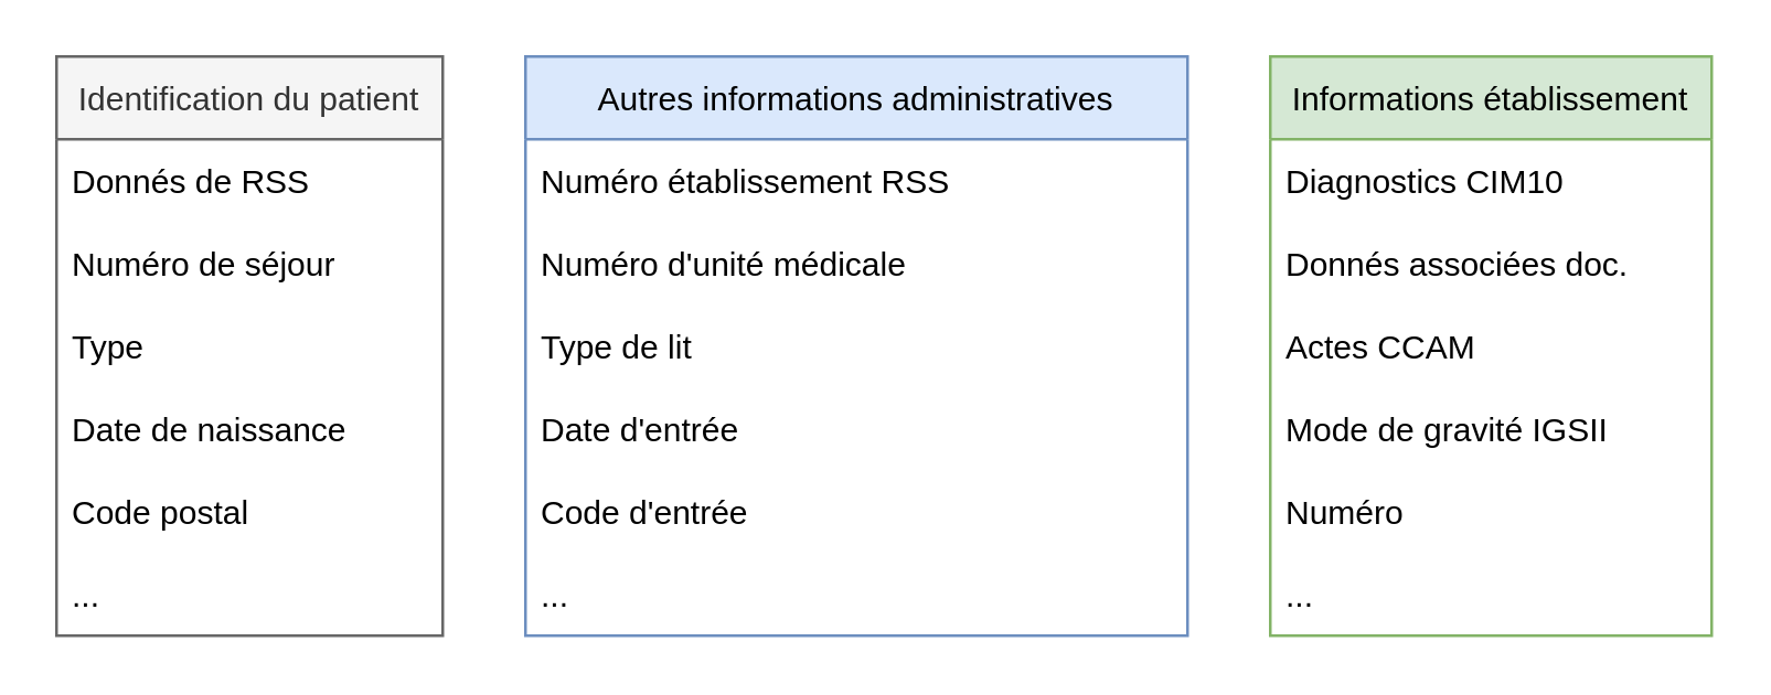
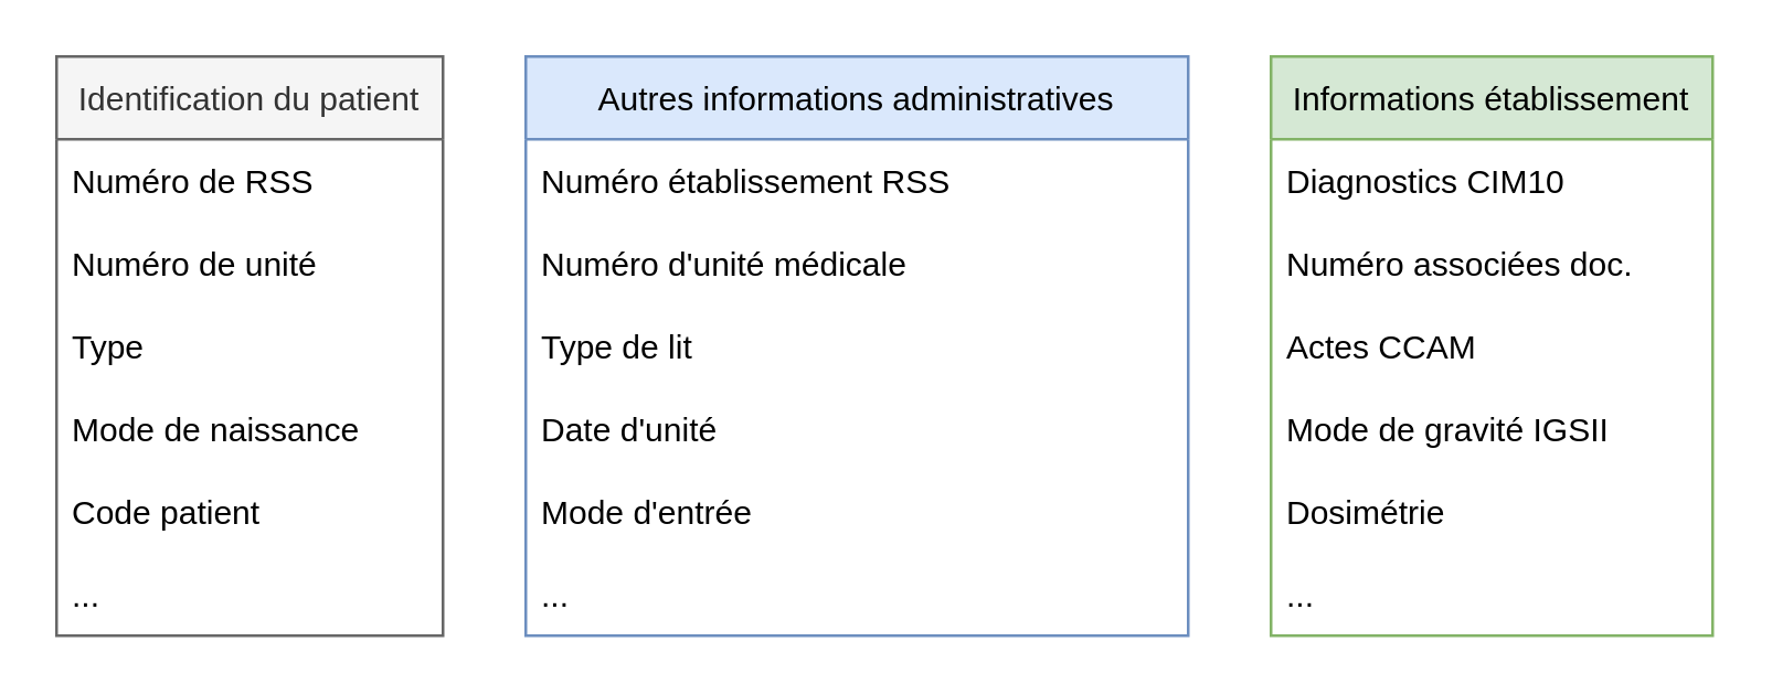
- <mxCell id="3" value="Donnés de RSS" style="text;strokeColor=none;fillColor=none;align=left;verticalAlign=middle;spacingLeft=4;spacingRight=4;overflow=hidden;points=[[0,0.5],[1,0.5]];portConstraint=eastwest;rotatable=0;" parent="2" vertex="1"><mxGeometry y="30" width="140" height="30" as="geometry" /></mxCell>
+ <mxCell id="3" value="Numéro de RSS" style="text;strokeColor=none;fillColor=none;align=left;verticalAlign=middle;spacingLeft=4;spacingRight=4;overflow=hidden;points=[[0,0.5],[1,0.5]];portConstraint=eastwest;rotatable=0;" parent="2" vertex="1"><mxGeometry y="30" width="140" height="30" as="geometry" /></mxCell>
- <mxCell id="4" value="Numéro de séjour" style="text;strokeColor=none;fillColor=none;align=left;verticalAlign=middle;spacingLeft=4;spacingRight=4;overflow=hidden;points=[[0,0.5],[1,0.5]];portConstraint=eastwest;rotatable=0;" parent="2" vertex="1"><mxGeometry y="60" width="140" height="30" as="geometry" /></mxCell>
+ <mxCell id="4" value="Numéro de unité" style="text;strokeColor=none;fillColor=none;align=left;verticalAlign=middle;spacingLeft=4;spacingRight=4;overflow=hidden;points=[[0,0.5],[1,0.5]];portConstraint=eastwest;rotatable=0;" parent="2" vertex="1"><mxGeometry y="60" width="140" height="30" as="geometry" /></mxCell>
- <mxCell id="18" value="Donnés associées doc." style="text;strokeColor=none;fillColor=none;align=left;verticalAlign=middle;spacingLeft=4;spacingRight=4;overflow=hidden;points=[[0,0.5],[1,0.5]];portConstraint=eastwest;rotatable=0;" parent="16" vertex="1"><mxGeometry y="60" width="160" height="30" as="geometry" /></mxCell>
+ <mxCell id="18" value="Numéro associées doc." style="text;strokeColor=none;fillColor=none;align=left;verticalAlign=middle;spacingLeft=4;spacingRight=4;overflow=hidden;points=[[0,0.5],[1,0.5]];portConstraint=eastwest;rotatable=0;" parent="16" vertex="1"><mxGeometry y="60" width="160" height="30" as="geometry" /></mxCell>
- <mxCell id="6" value="Date de naissance" style="text;strokeColor=none;fillColor=none;align=left;verticalAlign=middle;spacingLeft=4;spacingRight=4;overflow=hidden;points=[[0,0.5],[1,0.5]];portConstraint=eastwest;rotatable=0;" parent="2" vertex="1"><mxGeometry y="120" width="140" height="30" as="geometry" /></mxCell>
+ <mxCell id="6" value="Mode de naissance" style="text;strokeColor=none;fillColor=none;align=left;verticalAlign=middle;spacingLeft=4;spacingRight=4;overflow=hidden;points=[[0,0.5],[1,0.5]];portConstraint=eastwest;rotatable=0;" parent="2" vertex="1"><mxGeometry y="120" width="140" height="30" as="geometry" /></mxCell>
- <mxCell id="13" value="Date d'entrée" style="text;strokeColor=none;fillColor=none;align=left;verticalAlign=middle;spacingLeft=4;spacingRight=4;overflow=hidden;points=[[0,0.5],[1,0.5]];portConstraint=eastwest;rotatable=0;" parent="9" vertex="1"><mxGeometry y="120" width="240" height="30" as="geometry" /></mxCell>
+ <mxCell id="13" value="Date d'unité" style="text;strokeColor=none;fillColor=none;align=left;verticalAlign=middle;spacingLeft=4;spacingRight=4;overflow=hidden;points=[[0,0.5],[1,0.5]];portConstraint=eastwest;rotatable=0;" parent="9" vertex="1"><mxGeometry y="120" width="240" height="30" as="geometry" /></mxCell>
- <mxCell id="7" value="Code postal" style="text;strokeColor=none;fillColor=none;align=left;verticalAlign=middle;spacingLeft=4;spacingRight=4;overflow=hidden;points=[[0,0.5],[1,0.5]];portConstraint=eastwest;rotatable=0;" parent="2" vertex="1"><mxGeometry y="150" width="140" height="30" as="geometry" /></mxCell>
+ <mxCell id="7" value="Code patient" style="text;strokeColor=none;fillColor=none;align=left;verticalAlign=middle;spacingLeft=4;spacingRight=4;overflow=hidden;points=[[0,0.5],[1,0.5]];portConstraint=eastwest;rotatable=0;" parent="2" vertex="1"><mxGeometry y="150" width="140" height="30" as="geometry" /></mxCell>
- <mxCell id="14" value="Code d'entrée" style="text;strokeColor=none;fillColor=none;align=left;verticalAlign=middle;spacingLeft=4;spacingRight=4;overflow=hidden;points=[[0,0.5],[1,0.5]];portConstraint=eastwest;rotatable=0;" parent="9" vertex="1"><mxGeometry y="150" width="240" height="30" as="geometry" /></mxCell>
+ <mxCell id="14" value="Mode d'entrée" style="text;strokeColor=none;fillColor=none;align=left;verticalAlign=middle;spacingLeft=4;spacingRight=4;overflow=hidden;points=[[0,0.5],[1,0.5]];portConstraint=eastwest;rotatable=0;" parent="9" vertex="1"><mxGeometry y="150" width="240" height="30" as="geometry" /></mxCell>
- <mxCell id="21" value="Numéro" style="text;strokeColor=none;fillColor=none;align=left;verticalAlign=middle;spacingLeft=4;spacingRight=4;overflow=hidden;points=[[0,0.5],[1,0.5]];portConstraint=eastwest;rotatable=0;" parent="16" vertex="1"><mxGeometry y="150" width="160" height="30" as="geometry" /></mxCell>
+ <mxCell id="21" value="Dosimétrie" style="text;strokeColor=none;fillColor=none;align=left;verticalAlign=middle;spacingLeft=4;spacingRight=4;overflow=hidden;points=[[0,0.5],[1,0.5]];portConstraint=eastwest;rotatable=0;" parent="16" vertex="1"><mxGeometry y="150" width="160" height="30" as="geometry" /></mxCell>
